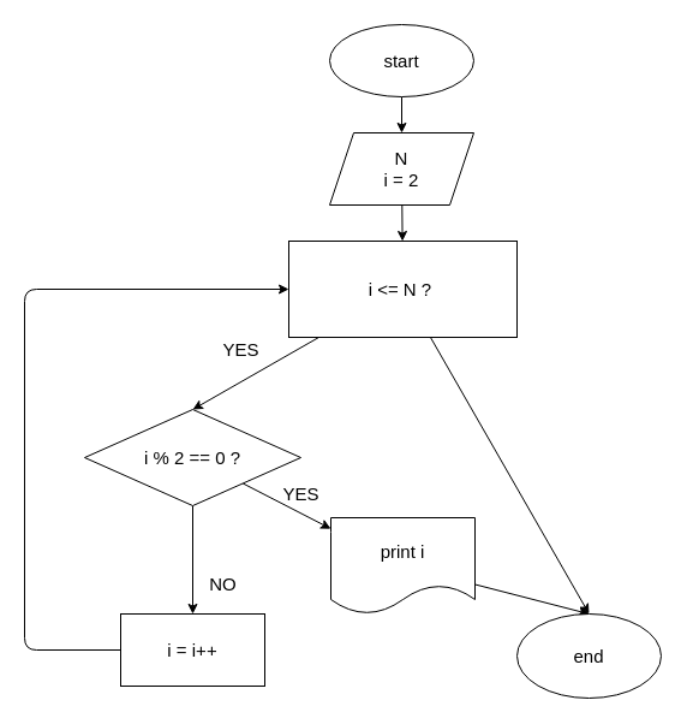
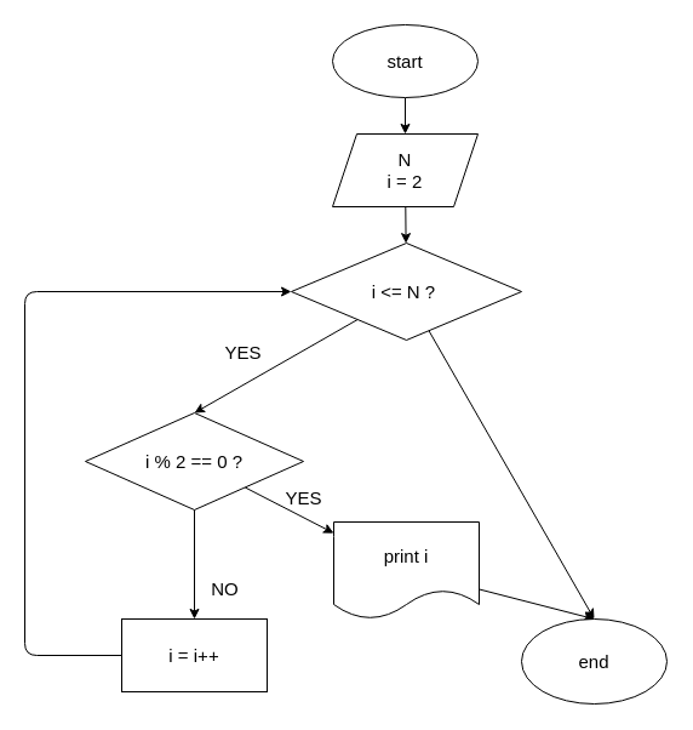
- <mxCell id="8" value="i &amp;lt;= N ?&amp;nbsp;" style="whiteSpace=wrap;html=1;fontSize=15;rounded=0;" vertex="1" parent="1"><mxGeometry x="240" y="200" width="190" height="80" as="geometry" /></mxCell>
+ <mxCell id="8" value="i &amp;lt;= N ?&amp;nbsp;" style="rhombus;whiteSpace=wrap;html=1;fontSize=15;" vertex="1" parent="1"><mxGeometry x="240" y="200" width="190" height="80" as="geometry" /></mxCell>
